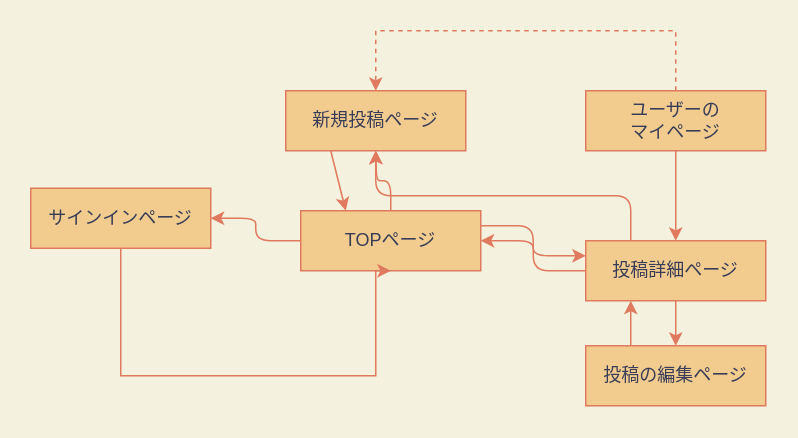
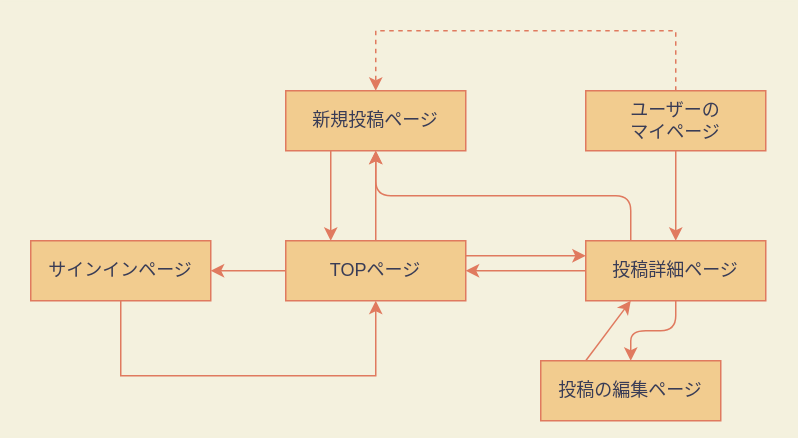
- <mxCell id="7" value="&lt;font style=&quot;vertical-align: inherit&quot;&gt;&lt;font style=&quot;vertical-align: inherit&quot;&gt;&lt;font style=&quot;vertical-align: inherit&quot;&gt;&lt;font style=&quot;vertical-align: inherit&quot;&gt;サインインページ&lt;/font&gt;&lt;/font&gt;&lt;/font&gt;&lt;/font&gt;" style="whiteSpace=wrap;html=1;fillColor=#F2CC8F;strokeColor=#E07A5F;fontColor=#393C56;" parent="1" vertex="1"><mxGeometry x="20" y="125" width="120" height="40" as="geometry" /></mxCell>
+ <mxCell id="7" value="&lt;font style=&quot;vertical-align: inherit&quot;&gt;&lt;font style=&quot;vertical-align: inherit&quot;&gt;&lt;font style=&quot;vertical-align: inherit&quot;&gt;&lt;font style=&quot;vertical-align: inherit&quot;&gt;サインインページ&lt;/font&gt;&lt;/font&gt;&lt;/font&gt;&lt;/font&gt;" style="whiteSpace=wrap;html=1;fillColor=#F2CC8F;strokeColor=#E07A5F;fontColor=#393C56;" parent="1" vertex="1"><mxGeometry x="20" y="160" width="120" height="40" as="geometry" /></mxCell>
- <mxCell id="5" value="&lt;font style=&quot;vertical-align: inherit&quot;&gt;&lt;font style=&quot;vertical-align: inherit&quot;&gt;TOPページ&lt;/font&gt;&lt;/font&gt;" style="whiteSpace=wrap;html=1;fillColor=#F2CC8F;strokeColor=#E07A5F;fontColor=#393C56;" parent="1" vertex="1"><mxGeometry x="200" y="140" width="120" height="40" as="geometry" /></mxCell>
+ <mxCell id="5" value="&lt;font style=&quot;vertical-align: inherit&quot;&gt;&lt;font style=&quot;vertical-align: inherit&quot;&gt;TOPページ&lt;/font&gt;&lt;/font&gt;" style="whiteSpace=wrap;html=1;fillColor=#F2CC8F;strokeColor=#E07A5F;fontColor=#393C56;" parent="1" vertex="1"><mxGeometry x="190" y="160" width="120" height="40" as="geometry" /></mxCell>
- <mxCell id="16" value="&lt;font style=&quot;vertical-align: inherit&quot;&gt;&lt;font style=&quot;vertical-align: inherit&quot;&gt;投稿の編集ページ&lt;br&gt;&lt;/font&gt;&lt;/font&gt;" style="whiteSpace=wrap;html=1;fillColor=#F2CC8F;strokeColor=#E07A5F;fontColor=#393C56;" parent="1" vertex="1"><mxGeometry x="390" y="230" width="120" height="40" as="geometry" /></mxCell>
+ <mxCell id="16" value="&lt;font style=&quot;vertical-align: inherit&quot;&gt;&lt;font style=&quot;vertical-align: inherit&quot;&gt;投稿の編集ページ&lt;br&gt;&lt;/font&gt;&lt;/font&gt;" style="whiteSpace=wrap;html=1;fillColor=#F2CC8F;strokeColor=#E07A5F;fontColor=#393C56;" parent="1" vertex="1"><mxGeometry x="360" y="240" width="120" height="40" as="geometry" /></mxCell>
